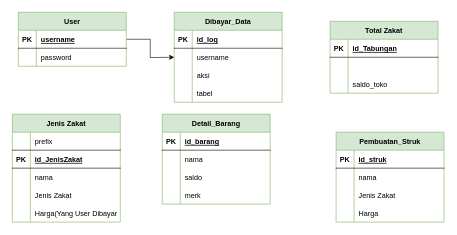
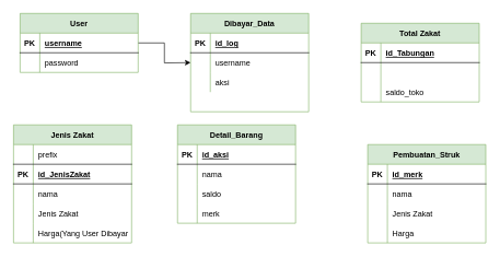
- <mxCell id="51" value="tabel" style="shape=partialRectangle;connectable=0;fillColor=none;top=0;left=0;bottom=0;right=0;align=left;spacingLeft=6;overflow=hidden;" parent="49" vertex="1"><mxGeometry x="30" width="150" height="30" as="geometry"><mxRectangle width="150" height="30" as="alternateBounds" /></mxGeometry></mxCell>
- <mxCell id="64" value="id_barang" style="shape=partialRectangle;connectable=0;fillColor=none;top=0;left=0;bottom=0;right=0;align=left;spacingLeft=6;fontStyle=5;overflow=hidden;" parent="62" vertex="1"><mxGeometry x="30" width="150" height="30" as="geometry"><mxRectangle width="150" height="30" as="alternateBounds" /></mxGeometry></mxCell>
+ <mxCell id="64" value="id_aksi" style="shape=partialRectangle;connectable=0;fillColor=none;top=0;left=0;bottom=0;right=0;align=left;spacingLeft=6;fontStyle=5;overflow=hidden;" parent="62" vertex="1"><mxGeometry x="30" width="150" height="30" as="geometry"><mxRectangle width="150" height="30" as="alternateBounds" /></mxGeometry></mxCell>
- <mxCell id="29" value="id_struk" style="shape=partialRectangle;connectable=0;fillColor=none;top=0;left=0;bottom=0;right=0;align=left;spacingLeft=6;fontStyle=5;overflow=hidden;" parent="27" vertex="1"><mxGeometry x="30" width="150" height="30" as="geometry"><mxRectangle width="150" height="30" as="alternateBounds" /></mxGeometry></mxCell>
+ <mxCell id="29" value="id_merk" style="shape=partialRectangle;connectable=0;fillColor=none;top=0;left=0;bottom=0;right=0;align=left;spacingLeft=6;fontStyle=5;overflow=hidden;" parent="27" vertex="1"><mxGeometry x="30" width="150" height="30" as="geometry"><mxRectangle width="150" height="30" as="alternateBounds" /></mxGeometry></mxCell>
